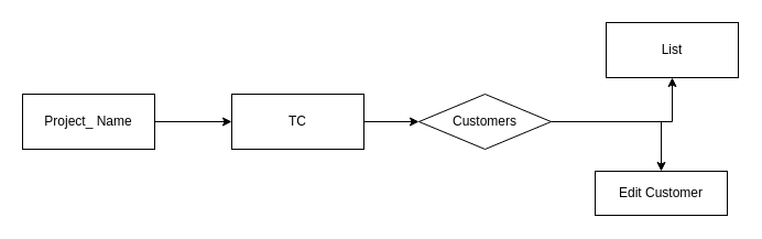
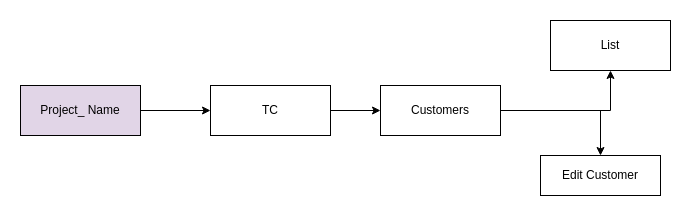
- <mxCell id="3" value="Project_ Name" style="rounded=0;whiteSpace=wrap;html=1;" vertex="1" parent="1"><mxGeometry x="20" y="85" width="120" height="50" as="geometry" /></mxCell>
+ <mxCell id="3" value="Project_ Name" style="rounded=0;whiteSpace=wrap;html=1;fillColor=#e1d5e7;" vertex="1" parent="1"><mxGeometry x="20" y="85" width="120" height="50" as="geometry" /></mxCell>
- <mxCell id="8" value="Customers" style="rhombus;whiteSpace=wrap;html=1;" vertex="1" parent="1"><mxGeometry x="380" y="85" width="120" height="50" as="geometry" /></mxCell>
+ <mxCell id="8" value="Customers" style="rounded=0;whiteSpace=wrap;html=1;" vertex="1" parent="1"><mxGeometry x="380" y="85" width="120" height="50" as="geometry" /></mxCell>
